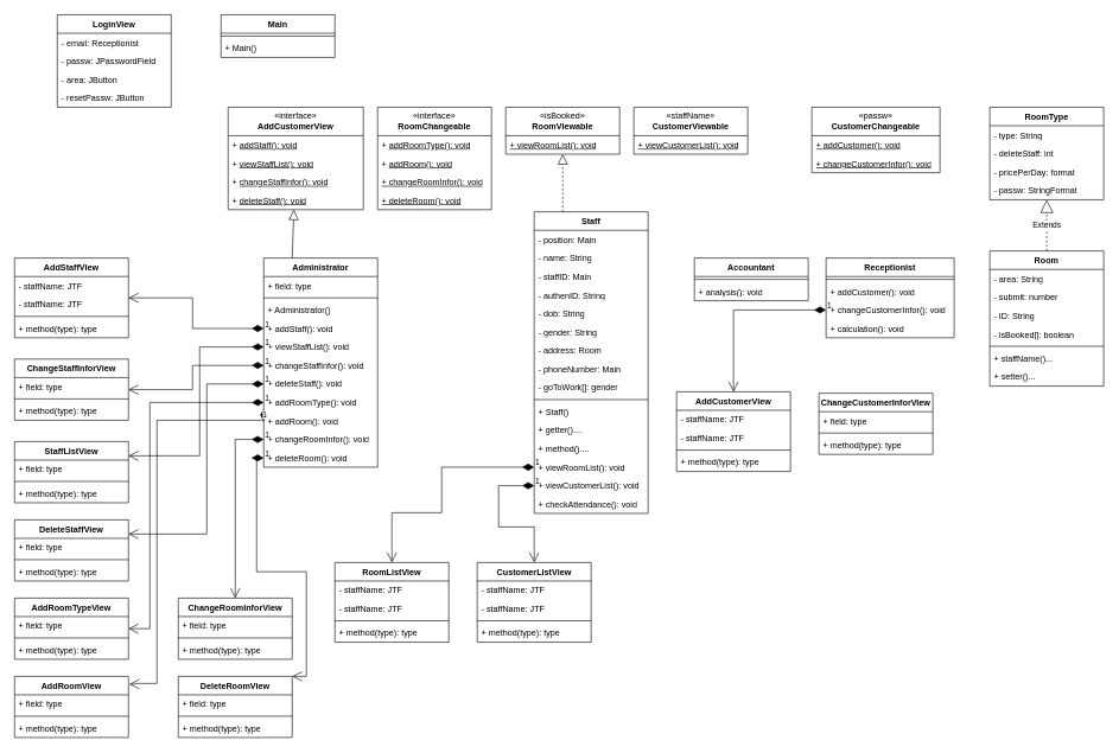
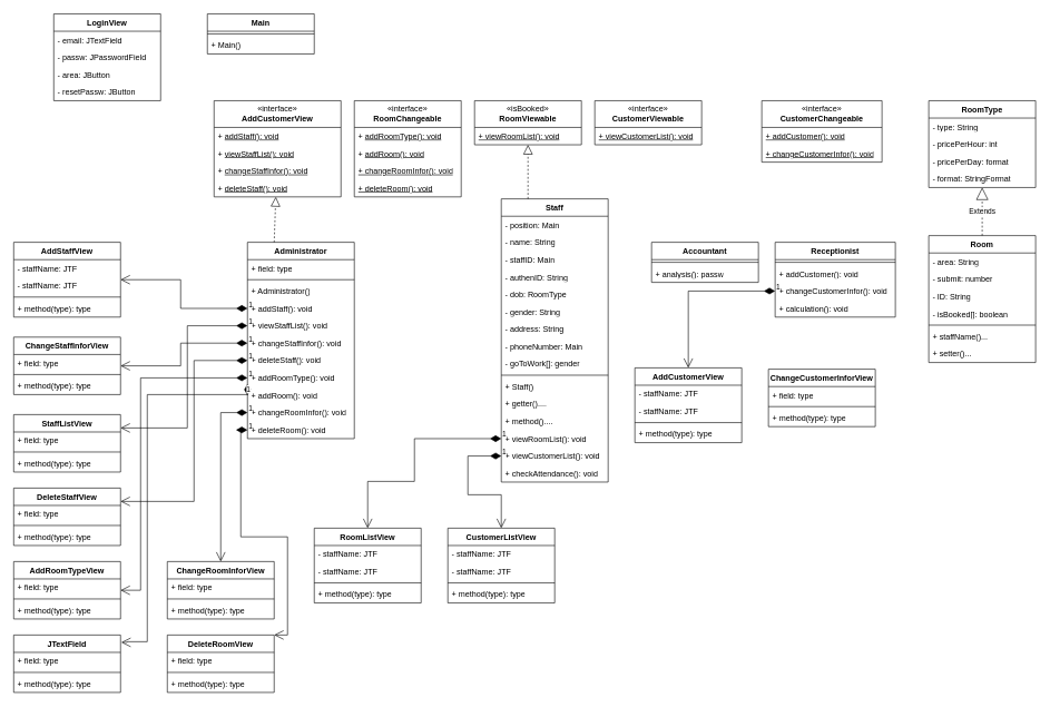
- <mxCell id="71" value="- email: Receptionist" style="text;strokeColor=none;fillColor=none;align=left;verticalAlign=top;spacingLeft=4;spacingRight=4;overflow=hidden;rotatable=0;points=[[0,0.5],[1,0.5]];portConstraint=eastwest;whiteSpace=wrap;html=1;" parent="70" vertex="1"><mxGeometry y="26" width="160" height="26" as="geometry" /></mxCell>
+ <mxCell id="71" value="- email: JTextField" style="text;strokeColor=none;fillColor=none;align=left;verticalAlign=top;spacingLeft=4;spacingRight=4;overflow=hidden;rotatable=0;points=[[0,0.5],[1,0.5]];portConstraint=eastwest;whiteSpace=wrap;html=1;" parent="70" vertex="1"><mxGeometry y="26" width="160" height="26" as="geometry" /></mxCell>
- <mxCell id="78" value="«staffName»&lt;br&gt;&lt;b&gt;CustomerViewable&lt;/b&gt;" style="swimlane;fontStyle=0;childLayout=stackLayout;horizontal=1;startSize=40;fillColor=none;horizontalStack=0;resizeParent=1;resizeParentMax=0;resizeLast=0;collapsible=1;marginBottom=0;whiteSpace=wrap;html=1;" parent="1" vertex="1"><mxGeometry x="890" y="150" width="160" height="66" as="geometry" /></mxCell>
+ <mxCell id="78" value="«interface»&lt;br&gt;&lt;b&gt;CustomerViewable&lt;/b&gt;" style="swimlane;fontStyle=0;childLayout=stackLayout;horizontal=1;startSize=40;fillColor=none;horizontalStack=0;resizeParent=1;resizeParentMax=0;resizeLast=0;collapsible=1;marginBottom=0;whiteSpace=wrap;html=1;" parent="1" vertex="1"><mxGeometry x="890" y="150" width="160" height="66" as="geometry" /></mxCell>
- <mxCell id="32" value="«passw»&lt;br&gt;&lt;b&gt;CustomerChangeable&lt;/b&gt;" style="swimlane;fontStyle=0;childLayout=stackLayout;horizontal=1;startSize=40;fillColor=none;horizontalStack=0;resizeParent=1;resizeParentMax=0;resizeLast=0;collapsible=1;marginBottom=0;whiteSpace=wrap;html=1;" parent="1" vertex="1"><mxGeometry x="1140" y="150" width="180" height="92" as="geometry" /></mxCell>
+ <mxCell id="32" value="«interface»&lt;br&gt;&lt;b&gt;CustomerChangeable&lt;/b&gt;" style="swimlane;fontStyle=0;childLayout=stackLayout;horizontal=1;startSize=40;fillColor=none;horizontalStack=0;resizeParent=1;resizeParentMax=0;resizeLast=0;collapsible=1;marginBottom=0;whiteSpace=wrap;html=1;" parent="1" vertex="1"><mxGeometry x="1140" y="150" width="180" height="92" as="geometry" /></mxCell>
- <mxCell id="136" value="- deleteStaff: int" style="text;strokeColor=none;fillColor=none;align=left;verticalAlign=top;spacingLeft=4;spacingRight=4;overflow=hidden;rotatable=0;points=[[0,0.5],[1,0.5]];portConstraint=eastwest;whiteSpace=wrap;html=1;" parent="134" vertex="1"><mxGeometry y="52" width="160" height="26" as="geometry" /></mxCell>
+ <mxCell id="136" value="- pricePerHour: int" style="text;strokeColor=none;fillColor=none;align=left;verticalAlign=top;spacingLeft=4;spacingRight=4;overflow=hidden;rotatable=0;points=[[0,0.5],[1,0.5]];portConstraint=eastwest;whiteSpace=wrap;html=1;" parent="134" vertex="1"><mxGeometry y="52" width="160" height="26" as="geometry" /></mxCell>
- <mxCell id="138" value="- passw: StringFormat" style="text;strokeColor=none;fillColor=none;align=left;verticalAlign=top;spacingLeft=4;spacingRight=4;overflow=hidden;rotatable=0;points=[[0,0.5],[1,0.5]];portConstraint=eastwest;whiteSpace=wrap;html=1;" parent="134" vertex="1"><mxGeometry y="104" width="160" height="26" as="geometry" /></mxCell>
+ <mxCell id="138" value="- format: StringFormat" style="text;strokeColor=none;fillColor=none;align=left;verticalAlign=top;spacingLeft=4;spacingRight=4;overflow=hidden;rotatable=0;points=[[0,0.5],[1,0.5]];portConstraint=eastwest;whiteSpace=wrap;html=1;" parent="134" vertex="1"><mxGeometry y="104" width="160" height="26" as="geometry" /></mxCell>
- <mxCell id="35" value="" style="endArrow=block;dashed=0;endFill=0;endSize=12;html=1;rounded=0;exitX=0.25;exitY=0;exitDx=0;exitDy=0;" parent="1" source="2" target="22" edge="1"><mxGeometry width="160" relative="1" as="geometry"><mxPoint x="670" y="426" as="sourcePoint" /><mxPoint x="360" y="330" as="targetPoint" /></mxGeometry></mxCell>
+ <mxCell id="35" value="" style="endArrow=block;dashed=1;endFill=0;endSize=12;html=1;rounded=0;exitX=0.25;exitY=0;exitDx=0;exitDy=0;" parent="1" source="2" target="22" edge="1"><mxGeometry width="160" relative="1" as="geometry"><mxPoint x="670" y="426" as="sourcePoint" /><mxPoint x="360" y="330" as="targetPoint" /></mxGeometry></mxCell>
- <mxCell id="16" value="+ analysis(): void" style="text;strokeColor=none;fillColor=none;align=left;verticalAlign=top;spacingLeft=4;spacingRight=4;overflow=hidden;rotatable=0;points=[[0,0.5],[1,0.5]];portConstraint=eastwest;whiteSpace=wrap;html=1;" parent="14" vertex="1"><mxGeometry y="34" width="160" height="26" as="geometry" /></mxCell>
+ <mxCell id="16" value="+ analysis(): passw" style="text;strokeColor=none;fillColor=none;align=left;verticalAlign=top;spacingLeft=4;spacingRight=4;overflow=hidden;rotatable=0;points=[[0,0.5],[1,0.5]];portConstraint=eastwest;whiteSpace=wrap;html=1;" parent="14" vertex="1"><mxGeometry y="34" width="160" height="26" as="geometry" /></mxCell>
- <mxCell id="58" value="- dob: String" style="text;strokeColor=none;fillColor=none;align=left;verticalAlign=top;spacingLeft=4;spacingRight=4;overflow=hidden;rotatable=0;points=[[0,0.5],[1,0.5]];portConstraint=eastwest;whiteSpace=wrap;html=1;" parent="53" vertex="1"><mxGeometry y="130" width="160" height="26" as="geometry" /></mxCell>
+ <mxCell id="58" value="- dob: RoomType" style="text;strokeColor=none;fillColor=none;align=left;verticalAlign=top;spacingLeft=4;spacingRight=4;overflow=hidden;rotatable=0;points=[[0,0.5],[1,0.5]];portConstraint=eastwest;whiteSpace=wrap;html=1;" parent="53" vertex="1"><mxGeometry y="130" width="160" height="26" as="geometry" /></mxCell>
- <mxCell id="60" value="- address: Room" style="text;strokeColor=none;fillColor=none;align=left;verticalAlign=top;spacingLeft=4;spacingRight=4;overflow=hidden;rotatable=0;points=[[0,0.5],[1,0.5]];portConstraint=eastwest;whiteSpace=wrap;html=1;" parent="53" vertex="1"><mxGeometry y="182" width="160" height="26" as="geometry" /></mxCell>
+ <mxCell id="60" value="- address: String" style="text;strokeColor=none;fillColor=none;align=left;verticalAlign=top;spacingLeft=4;spacingRight=4;overflow=hidden;rotatable=0;points=[[0,0.5],[1,0.5]];portConstraint=eastwest;whiteSpace=wrap;html=1;" parent="53" vertex="1"><mxGeometry y="182" width="160" height="26" as="geometry" /></mxCell>
- <mxCell id="98" value="AddRoomView" style="swimlane;fontStyle=1;align=center;verticalAlign=top;childLayout=stackLayout;horizontal=1;startSize=26;horizontalStack=0;resizeParent=1;resizeParentMax=0;resizeLast=0;collapsible=1;marginBottom=0;whiteSpace=wrap;html=1;" parent="1" vertex="1"><mxGeometry x="20" y="950" width="160" height="86" as="geometry" /></mxCell>
+ <mxCell id="98" value="JTextField" style="swimlane;fontStyle=1;align=center;verticalAlign=top;childLayout=stackLayout;horizontal=1;startSize=26;horizontalStack=0;resizeParent=1;resizeParentMax=0;resizeLast=0;collapsible=1;marginBottom=0;whiteSpace=wrap;html=1;" parent="1" vertex="1"><mxGeometry x="20" y="950" width="160" height="86" as="geometry" /></mxCell>
